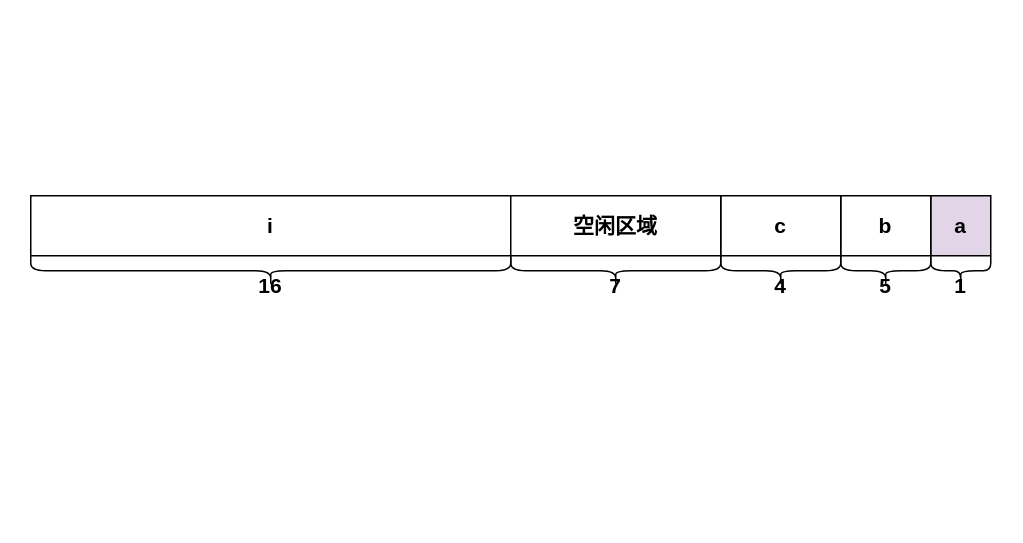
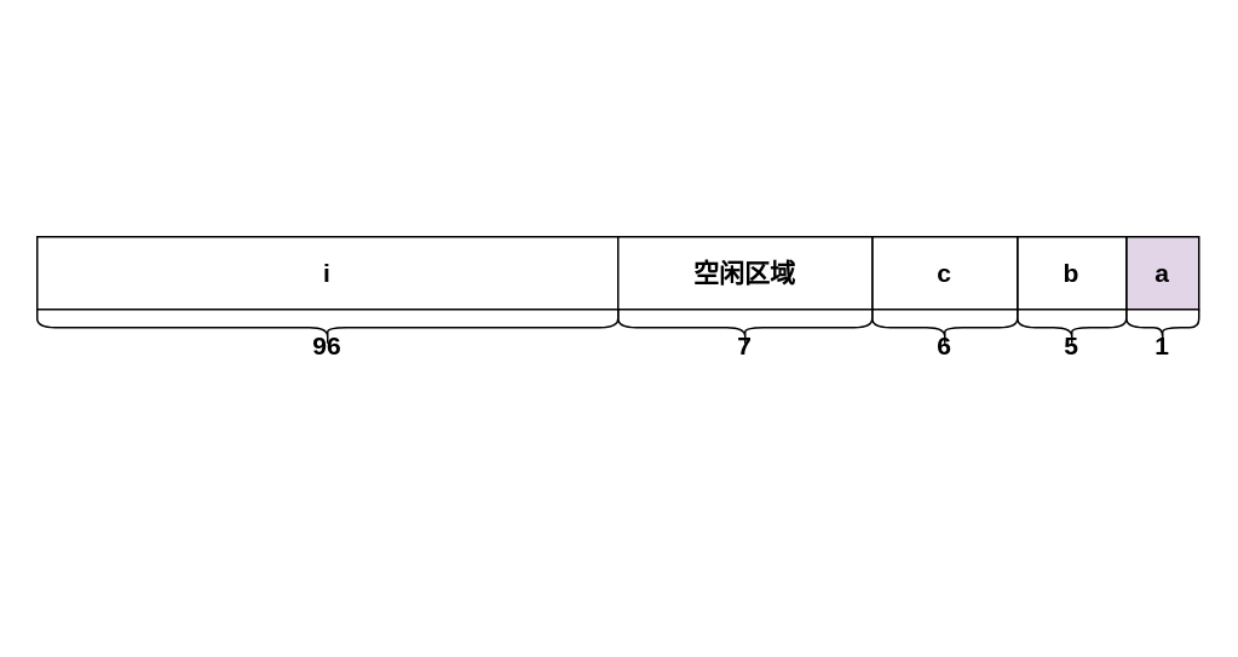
- <mxCell id="16" value="&lt;font style=&quot;font-size: 14px&quot;&gt;&lt;b&gt;16&lt;/b&gt;&lt;/font&gt;" style="text;html=1;strokeColor=none;fillColor=none;align=center;verticalAlign=middle;whiteSpace=wrap;rounded=0;" vertex="1" parent="1"><mxGeometry x="160" y="170" width="40" height="40" as="geometry" /></mxCell>
+ <mxCell id="16" value="&lt;font style=&quot;font-size: 14px&quot;&gt;&lt;b&gt;96&lt;/b&gt;&lt;/font&gt;" style="text;html=1;strokeColor=none;fillColor=none;align=center;verticalAlign=middle;whiteSpace=wrap;rounded=0;" vertex="1" parent="1"><mxGeometry x="160" y="170" width="40" height="40" as="geometry" /></mxCell>
- <mxCell id="13" value="&lt;font style=&quot;font-size: 14px&quot;&gt;&lt;b&gt;4&lt;/b&gt;&lt;/font&gt;" style="text;html=1;strokeColor=none;fillColor=none;align=center;verticalAlign=middle;whiteSpace=wrap;rounded=0;" vertex="1" parent="1"><mxGeometry x="500" y="170" width="40" height="40" as="geometry" /></mxCell>
+ <mxCell id="13" value="&lt;font style=&quot;font-size: 14px&quot;&gt;&lt;b&gt;6&lt;/b&gt;&lt;/font&gt;" style="text;html=1;strokeColor=none;fillColor=none;align=center;verticalAlign=middle;whiteSpace=wrap;rounded=0;" vertex="1" parent="1"><mxGeometry x="500" y="170" width="40" height="40" as="geometry" /></mxCell>
